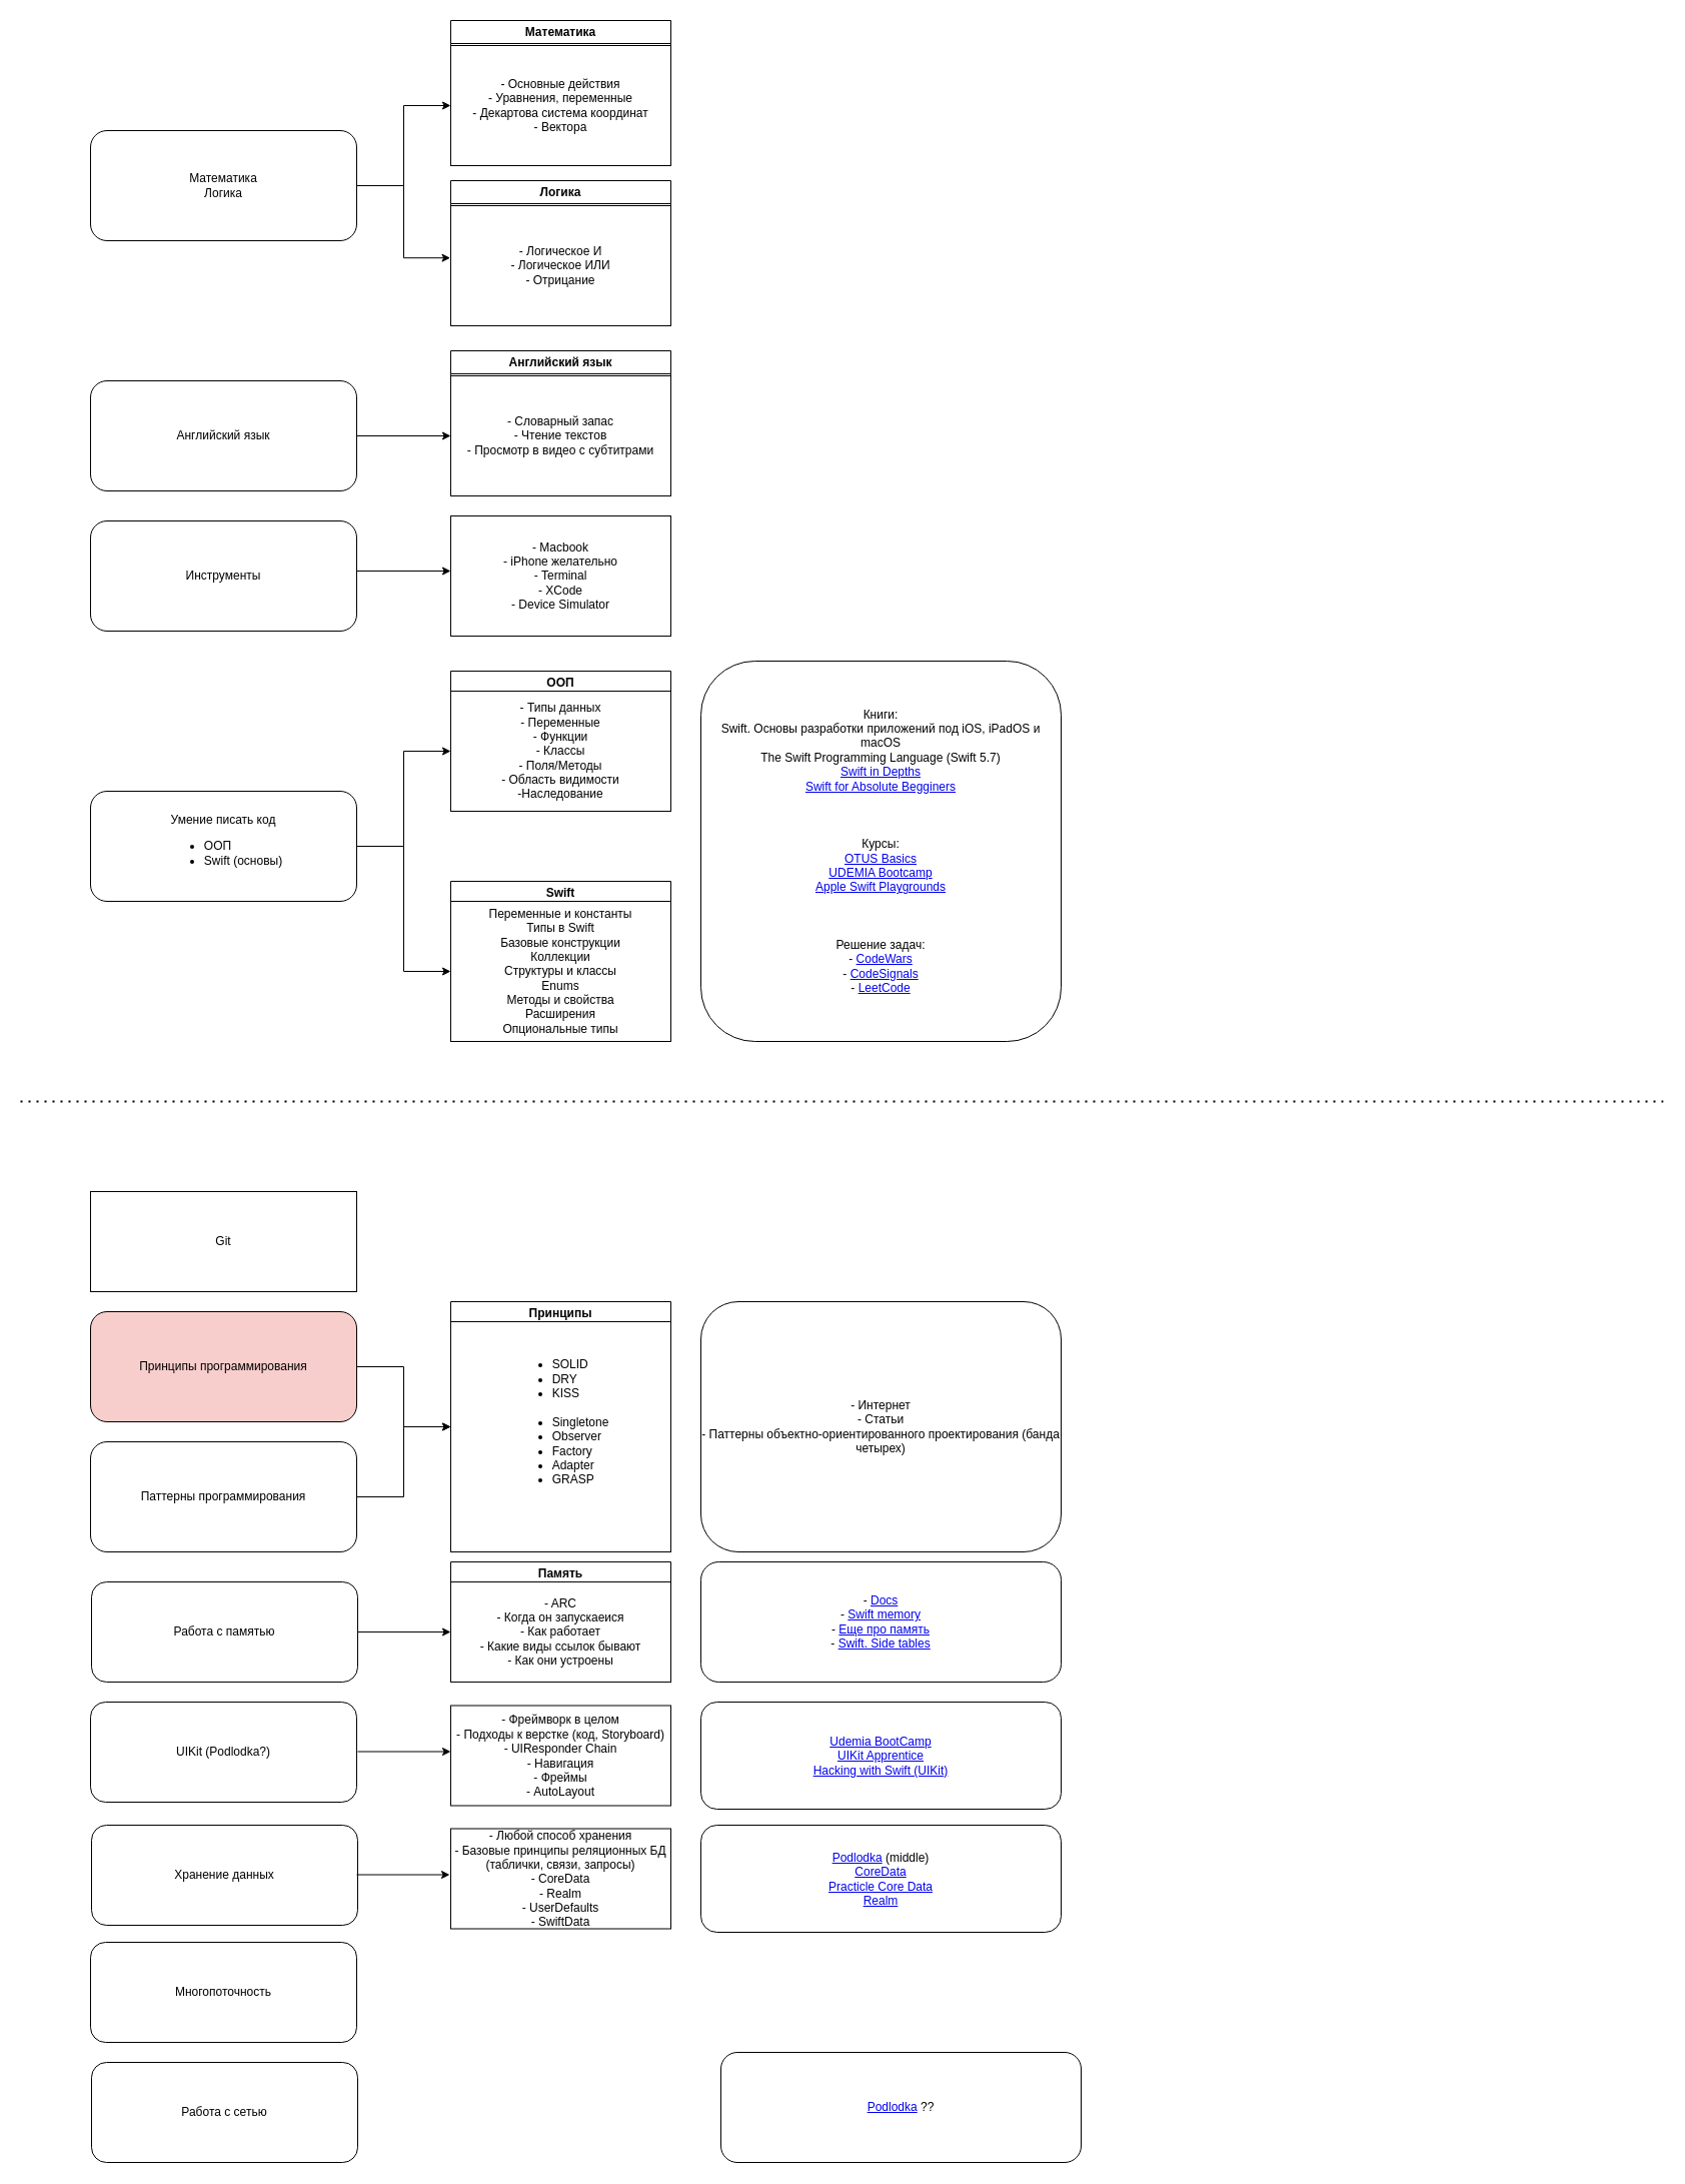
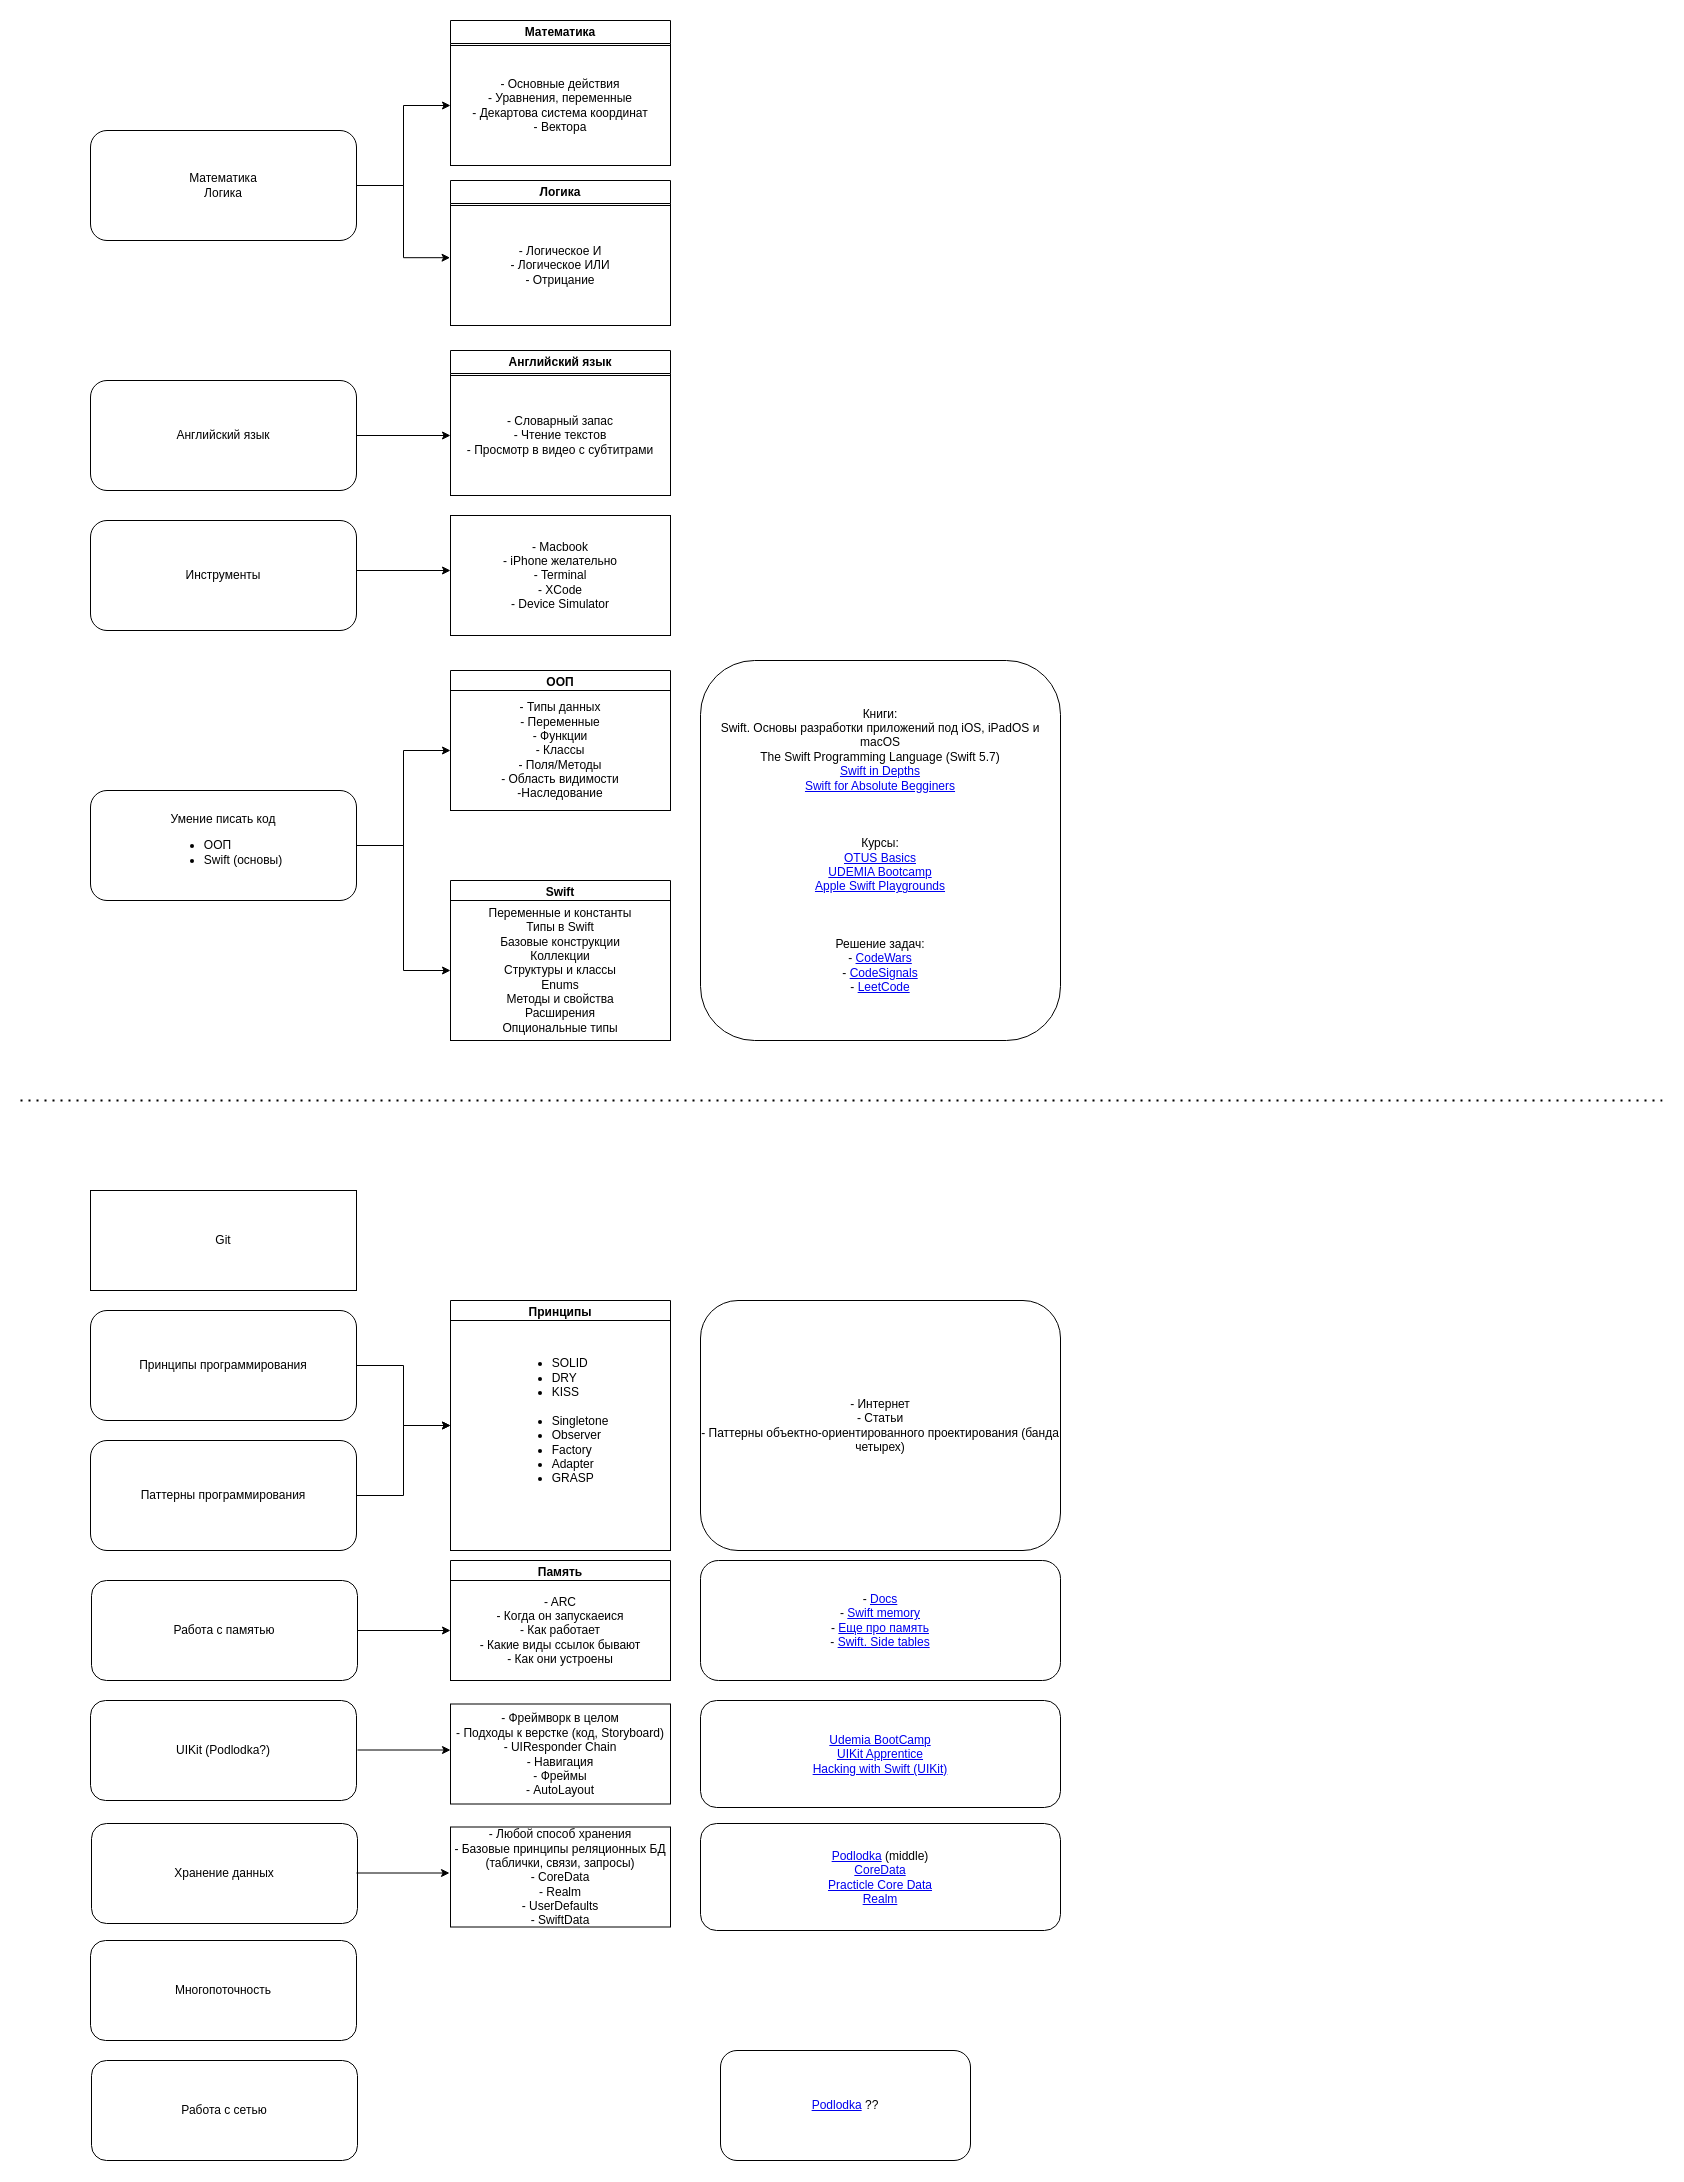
- <mxCell id="17" value="Принципы программирования" style="rounded=1;whiteSpace=wrap;html=1;align=center;fillColor=#f8cecc;" parent="1" vertex="1"><mxGeometry x="90" y="1310" width="266" height="110" as="geometry" /></mxCell>
+ <mxCell id="17" value="Принципы программирования" style="rounded=1;whiteSpace=wrap;html=1;align=center;" parent="1" vertex="1"><mxGeometry x="90" y="1310" width="266" height="110" as="geometry" /></mxCell>
- <mxCell id="42" value="&lt;a href=&quot;https://www.youtube.com/playlist?list=PLNSmyatBJig5N7lw2mSQu-gfIogqw3Yj3&quot;&gt;Podlodka&lt;/a&gt;&amp;nbsp;??" style="rounded=1;whiteSpace=wrap;html=1;" parent="1" vertex="1"><mxGeometry x="720" y="2050" width="360" height="110" as="geometry" /></mxCell>
+ <mxCell id="42" value="&lt;a href=&quot;https://www.youtube.com/playlist?list=PLNSmyatBJig5N7lw2mSQu-gfIogqw3Yj3&quot;&gt;Podlodka&lt;/a&gt;&amp;nbsp;??" style="rounded=1;whiteSpace=wrap;html=1;" parent="1" vertex="1"><mxGeometry x="720" y="2050" width="250" height="110" as="geometry" /></mxCell>
